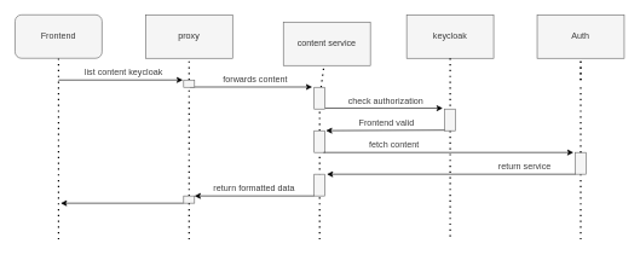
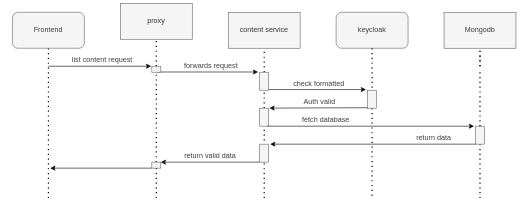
- <mxCell id="5" value="proxy" style="rounded=0;whiteSpace=wrap;html=1;fillColor=#f5f5f5;strokeColor=#666666;fontColor=#333333;" parent="1" vertex="1"><mxGeometry x="200" y="20" width="120" height="60" as="geometry" /></mxCell>
+ <mxCell id="5" value="proxy" style="rounded=0;whiteSpace=wrap;html=1;fillColor=#f5f5f5;strokeColor=#666666;fontColor=#333333;" parent="1" vertex="1"><mxGeometry x="200" y="5" width="120" height="60" as="geometry" /></mxCell>
- <mxCell id="27" value="&lt;font color=&quot;#3d3d3d&quot;&gt;keycloak&lt;br&gt;&lt;/font&gt;" style="rounded=0;whiteSpace=wrap;html=1;fillColor=#f5f5f5;strokeColor=#666666;fontColor=#333333;" vertex="1" parent="1"><mxGeometry x="560" y="20" width="120" height="60" as="geometry" /></mxCell>
+ <mxCell id="27" value="&lt;font color=&quot;#3d3d3d&quot;&gt;keycloak&lt;br&gt;&lt;/font&gt;" style="whiteSpace=wrap;html=1;fillColor=#f5f5f5;strokeColor=#666666;fontColor=#333333;rounded=1;" vertex="1" parent="1"><mxGeometry x="560" y="20" width="120" height="60" as="geometry" /></mxCell>
- <mxCell id="7" value="&lt;font color=&quot;#3d3d3d&quot;&gt;Auth&lt;br&gt;&lt;/font&gt;" style="rounded=0;whiteSpace=wrap;html=1;fillColor=#f5f5f5;strokeColor=#666666;fontColor=#333333;" parent="1" vertex="1"><mxGeometry x="740" y="20" width="120" height="60" as="geometry" /></mxCell>
+ <mxCell id="7" value="&lt;font color=&quot;#3d3d3d&quot;&gt;Mongodb&lt;br&gt;&lt;/font&gt;" style="rounded=0;whiteSpace=wrap;html=1;fillColor=#f5f5f5;strokeColor=#666666;fontColor=#333333;" parent="1" vertex="1"><mxGeometry x="740" y="20" width="120" height="60" as="geometry" /></mxCell>
- <mxCell id="22" value="content service" style="rounded=0;whiteSpace=wrap;html=1;fillColor=#f5f5f5;strokeColor=#666666;fontColor=#333333;" vertex="1" parent="1"><mxGeometry x="390" y="30" width="120" height="60" as="geometry" /></mxCell>
+ <mxCell id="22" value="content service" style="rounded=0;whiteSpace=wrap;html=1;fillColor=#f5f5f5;strokeColor=#666666;fontColor=#333333;" vertex="1" parent="1"><mxGeometry x="380" y="20" width="120" height="60" as="geometry" /></mxCell>
- <mxCell id="9" value="list content keycloak" style="text;html=1;strokeColor=none;fillColor=none;align=center;verticalAlign=middle;whiteSpace=wrap;rounded=0;labelBackgroundColor=none;fontColor=#3D3D3D;" parent="1" vertex="1"><mxGeometry x="80" y="90" width="180" height="20" as="geometry" /></mxCell>
+ <mxCell id="9" value="list content request" style="text;html=1;strokeColor=none;fillColor=none;align=center;verticalAlign=middle;whiteSpace=wrap;rounded=0;labelBackgroundColor=none;fontColor=#3D3D3D;" parent="1" vertex="1"><mxGeometry x="80" y="90" width="180" height="20" as="geometry" /></mxCell>
- <mxCell id="13" value="forwards content" style="text;html=1;strokeColor=none;fillColor=none;align=center;verticalAlign=middle;whiteSpace=wrap;rounded=0;labelBackgroundColor=#FFFFFF;fontColor=#3D3D3D;" parent="1" vertex="1"><mxGeometry x="270" y="99.6" width="162.5" height="20" as="geometry" /></mxCell>
+ <mxCell id="13" value="forwards request" style="text;html=1;strokeColor=none;fillColor=none;align=center;verticalAlign=middle;whiteSpace=wrap;rounded=0;labelBackgroundColor=#FFFFFF;fontColor=#3D3D3D;" parent="1" vertex="1"><mxGeometry x="270" y="99.6" width="162.5" height="20" as="geometry" /></mxCell>
- <mxCell id="25" value="check authorization" style="text;html=1;strokeColor=none;fillColor=none;align=center;verticalAlign=middle;whiteSpace=wrap;rounded=0;labelBackgroundColor=#FFFFFF;fontColor=#3D3D3D;" vertex="1" parent="1"><mxGeometry x="450" y="128.91" width="162.5" height="20" as="geometry" /></mxCell>
+ <mxCell id="25" value="check formatted" style="text;html=1;strokeColor=none;fillColor=none;align=center;verticalAlign=middle;whiteSpace=wrap;rounded=0;labelBackgroundColor=#FFFFFF;fontColor=#3D3D3D;" vertex="1" parent="1"><mxGeometry x="450" y="128.91" width="162.5" height="20" as="geometry" /></mxCell>
- <mxCell id="19" value="Frontend valid" style="text;html=1;strokeColor=none;fillColor=none;align=center;verticalAlign=middle;whiteSpace=wrap;rounded=0;labelBackgroundColor=#FFFFFF;fontColor=#3D3D3D;" parent="1" vertex="1"><mxGeometry x="451.25" y="159.17" width="162.5" height="20" as="geometry" /></mxCell>
+ <mxCell id="19" value="Auth valid" style="text;html=1;strokeColor=none;fillColor=none;align=center;verticalAlign=middle;whiteSpace=wrap;rounded=0;labelBackgroundColor=#FFFFFF;fontColor=#3D3D3D;" parent="1" vertex="1"><mxGeometry x="451.25" y="159.17" width="162.5" height="20" as="geometry" /></mxCell>
- <mxCell id="34" value="fetch content" style="text;html=1;strokeColor=none;fillColor=none;align=center;verticalAlign=middle;whiteSpace=wrap;rounded=0;labelBackgroundColor=#FFFFFF;fontColor=#3D3D3D;" vertex="1" parent="1"><mxGeometry x="454.5" y="190" width="175.5" height="20" as="geometry" /></mxCell>
+ <mxCell id="34" value="fetch database" style="text;html=1;strokeColor=none;fillColor=none;align=center;verticalAlign=middle;whiteSpace=wrap;rounded=0;labelBackgroundColor=#FFFFFF;fontColor=#3D3D3D;" vertex="1" parent="1"><mxGeometry x="454.5" y="190" width="175.5" height="20" as="geometry" /></mxCell>
- <mxCell id="36" value="return service" style="text;html=1;strokeColor=none;fillColor=none;align=center;verticalAlign=middle;whiteSpace=wrap;rounded=0;labelBackgroundColor=none;fontColor=#3D3D3D;" vertex="1" parent="1"><mxGeometry x="652.5" y="219.31" width="140" height="20.69" as="geometry" /></mxCell>
+ <mxCell id="36" value="return data" style="text;html=1;strokeColor=none;fillColor=none;align=center;verticalAlign=middle;whiteSpace=wrap;rounded=0;labelBackgroundColor=none;fontColor=#3D3D3D;" vertex="1" parent="1"><mxGeometry x="652.5" y="219.31" width="140" height="20.69" as="geometry" /></mxCell>
- <mxCell id="39" value="return formatted data" style="text;html=1;strokeColor=none;fillColor=none;align=center;verticalAlign=middle;whiteSpace=wrap;rounded=0;labelBackgroundColor=none;fontColor=#3D3D3D;" vertex="1" parent="1"><mxGeometry x="280" y="250.31" width="140" height="19.69" as="geometry" /></mxCell>
+ <mxCell id="39" value="return valid data" style="text;html=1;strokeColor=none;fillColor=none;align=center;verticalAlign=middle;whiteSpace=wrap;rounded=0;labelBackgroundColor=none;fontColor=#3D3D3D;" vertex="1" parent="1"><mxGeometry x="280" y="250.31" width="140" height="19.69" as="geometry" /></mxCell>
